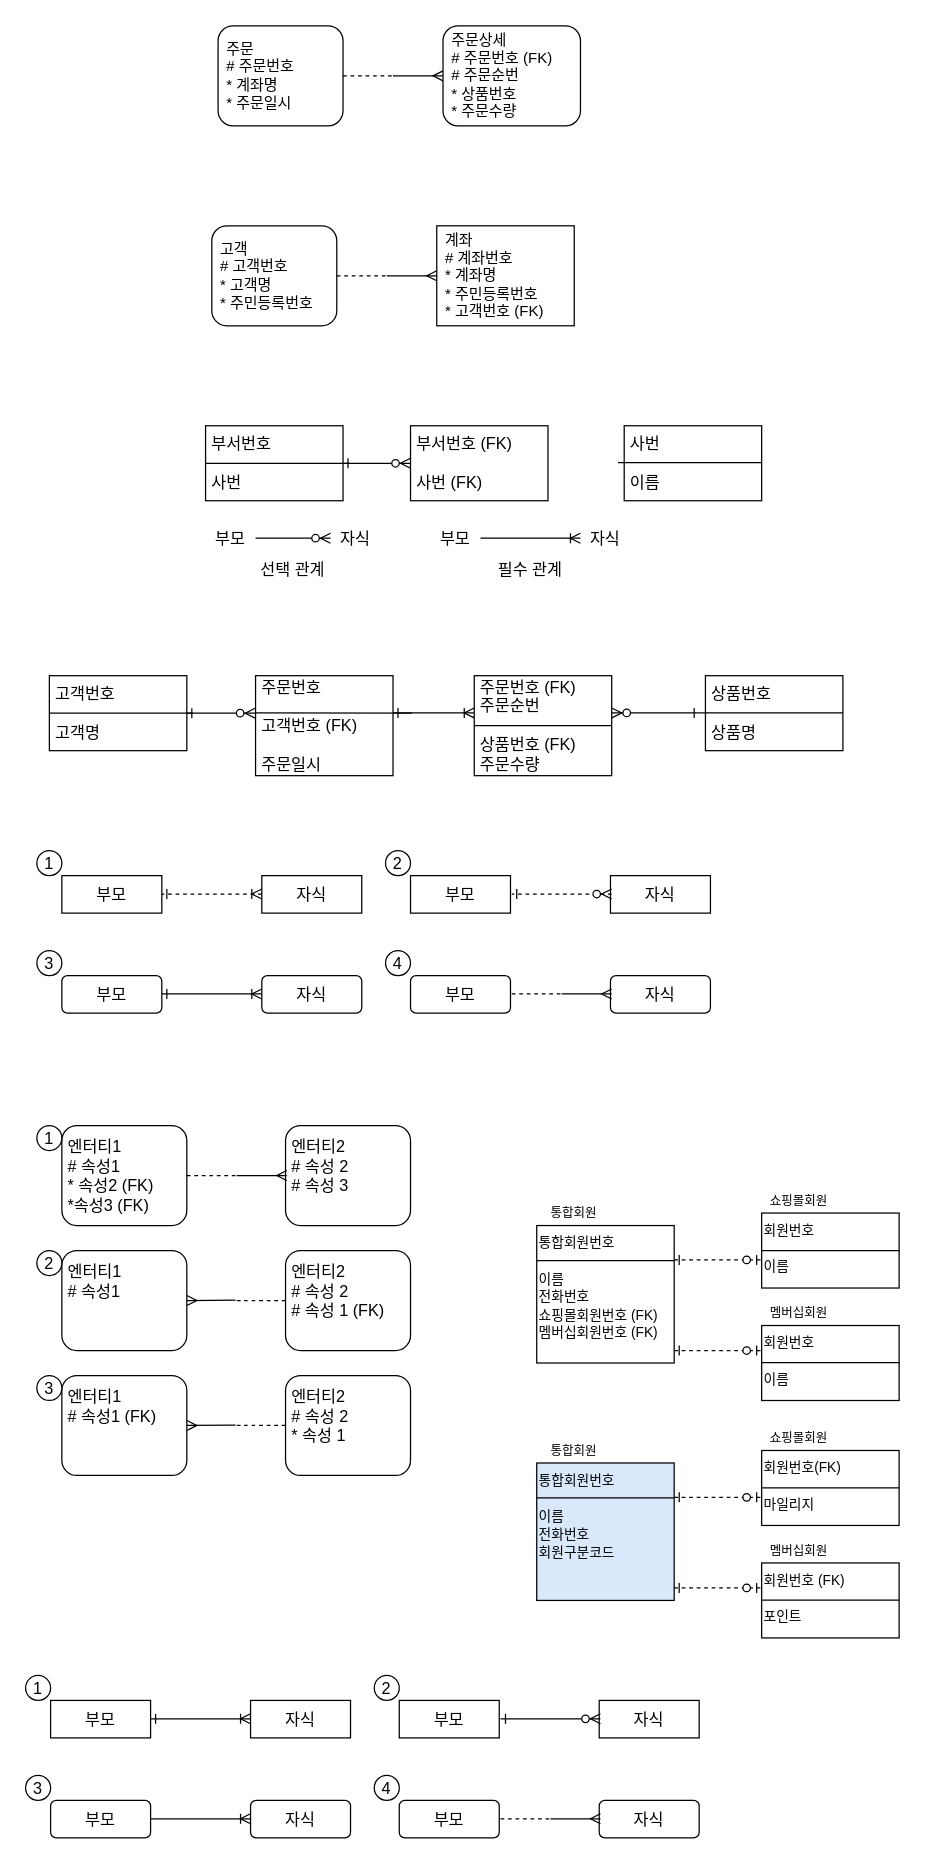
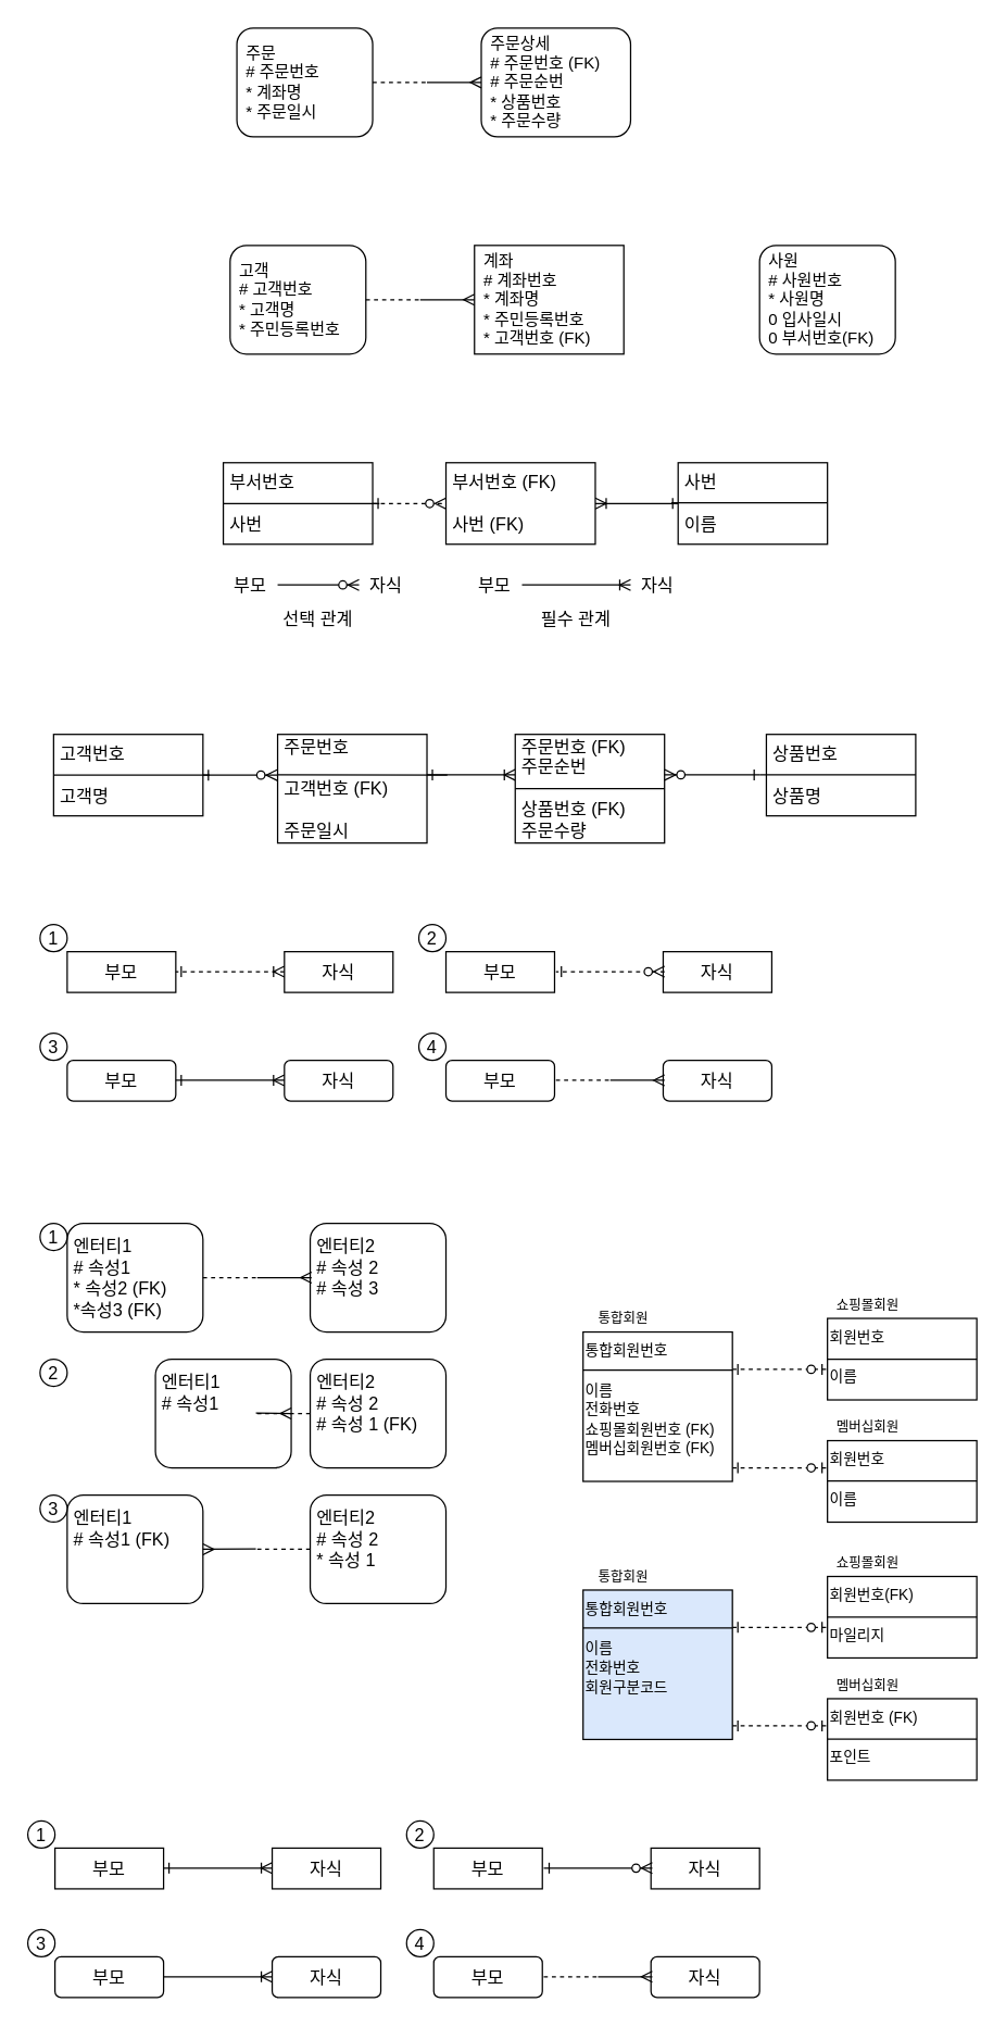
+ <mxCell id="6" value="사원&lt;br&gt;# 사원번호&lt;br&gt;* 사원명&lt;br&gt;0 입사일시&lt;br&gt;0 부서번호(FK)" style="rounded=1;whiteSpace=wrap;html=1;spacingLeft=5;align=left;" parent="1" vertex="1"><mxGeometry x="559" y="180" width="100" height="80" as="geometry" /></mxCell>
- <mxCell id="11" value="" style="endArrow=ERzeroToMany;html=1;fontSize=13;exitX=1;exitY=0.5;exitDx=0;exitDy=0;entryX=0;entryY=0.5;entryDx=0;entryDy=0;startArrow=ERone;startFill=0;endFill=1;" parent="1" source="9" target="8" edge="1"><mxGeometry width="50" height="50" relative="1" as="geometry"><mxPoint x="359" y="370" as="sourcePoint" /><mxPoint x="409" y="320" as="targetPoint" /></mxGeometry></mxCell>
+ <mxCell id="11" value="" style="endArrow=ERzeroToMany;html=1;fontSize=13;exitX=1;exitY=0.5;exitDx=0;exitDy=0;entryX=0;entryY=0.5;entryDx=0;entryDy=0;startArrow=ERone;startFill=0;endFill=1;dashed=1;" parent="1" source="9" target="8" edge="1"><mxGeometry width="50" height="50" relative="1" as="geometry"><mxPoint x="359" y="370" as="sourcePoint" /><mxPoint x="409" y="320" as="targetPoint" /></mxGeometry></mxCell>
+ <mxCell id="7" value="" style="edgeStyle=orthogonalEdgeStyle;rounded=0;orthogonalLoop=1;jettySize=auto;html=1;fontSize=13;endArrow=ERone;endFill=0;startArrow=ERoneToMany;startFill=0;" parent="1" source="8" target="10" edge="1"><mxGeometry relative="1" as="geometry" /></mxCell>
- <mxCell id="58" value="엔터티1&lt;br&gt;# 속성1" style="rounded=1;whiteSpace=wrap;html=1;fontSize=13;align=left;spacing=5;verticalAlign=top;" vertex="1" parent="1"><mxGeometry x="49" y="1000" width="100" height="80" as="geometry" /></mxCell>
+ <mxCell id="58" value="엔터티1&lt;br&gt;# 속성1" style="rounded=1;whiteSpace=wrap;html=1;fontSize=13;align=left;spacing=5;verticalAlign=top;" vertex="1" parent="1"><mxGeometry x="114" y="1000" width="100" height="80" as="geometry" /></mxCell>
